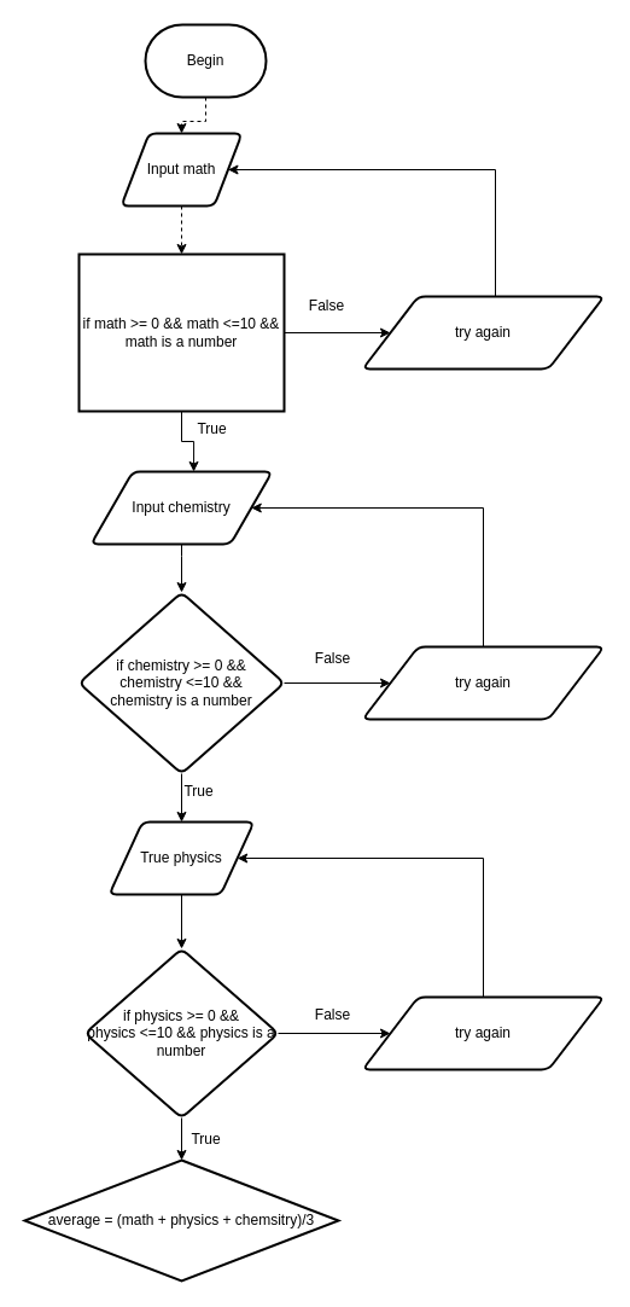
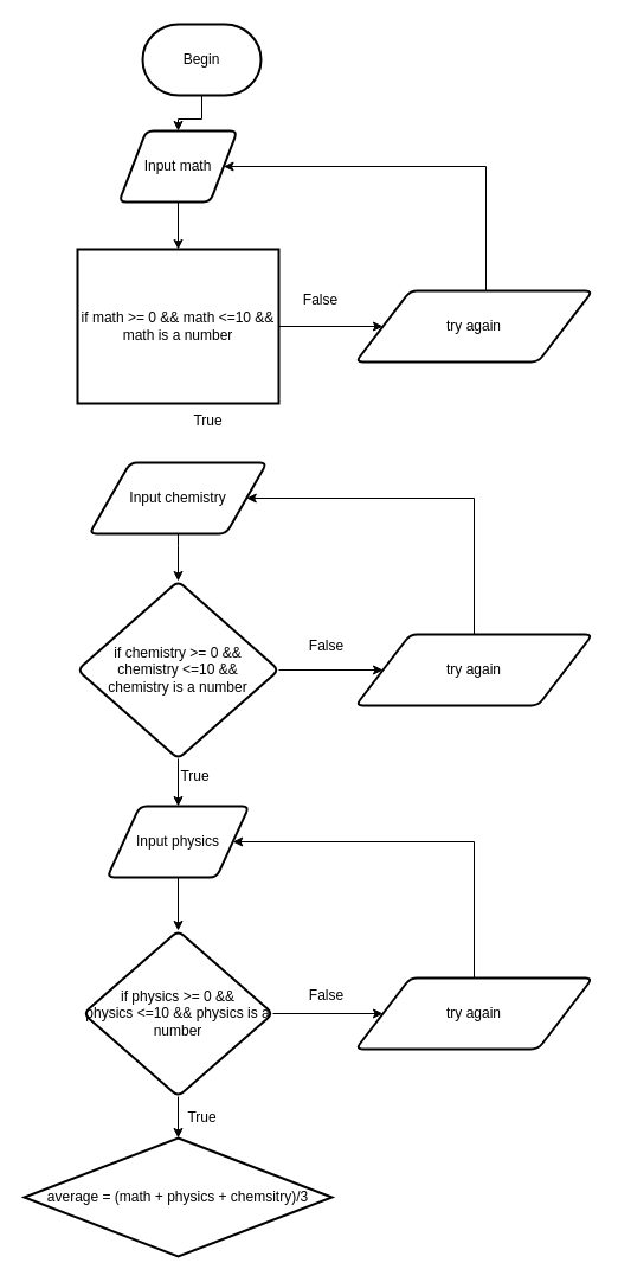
- <mxCell id="2" style="edgeStyle=orthogonalEdgeStyle;rounded=0;orthogonalLoop=1;jettySize=auto;html=1;exitX=0.5;exitY=1;exitDx=0;exitDy=0;exitPerimeter=0;dashed=1;" edge="1" parent="1" source="3" target="5"><mxGeometry relative="1" as="geometry" /></mxCell>
+ <mxCell id="2" style="edgeStyle=orthogonalEdgeStyle;rounded=0;orthogonalLoop=1;jettySize=auto;html=1;exitX=0.5;exitY=1;exitDx=0;exitDy=0;exitPerimeter=0;" edge="1" parent="1" source="3" target="5"><mxGeometry relative="1" as="geometry" /></mxCell>
- <mxCell id="4" style="edgeStyle=orthogonalEdgeStyle;rounded=0;orthogonalLoop=1;jettySize=auto;html=1;exitX=0.5;exitY=1;exitDx=0;exitDy=0;entryX=0.5;entryY=0;entryDx=0;entryDy=0;dashed=1;" edge="1" parent="1" source="5" target="11"><mxGeometry relative="1" as="geometry" /></mxCell>
+ <mxCell id="4" style="edgeStyle=orthogonalEdgeStyle;rounded=0;orthogonalLoop=1;jettySize=auto;html=1;exitX=0.5;exitY=1;exitDx=0;exitDy=0;entryX=0.5;entryY=0;entryDx=0;entryDy=0;" edge="1" parent="1" source="5" target="11"><mxGeometry relative="1" as="geometry" /></mxCell>
- <mxCell id="21" style="edgeStyle=orthogonalEdgeStyle;rounded=0;orthogonalLoop=1;jettySize=auto;html=1;exitX=0.5;exitY=1;exitDx=0;exitDy=0;entryX=0.567;entryY=0;entryDx=0;entryDy=0;entryPerimeter=0;" edge="1" parent="1" source="11" target="9"><mxGeometry relative="1" as="geometry" /></mxCell>
- <mxCell id="7" value="True physics" style="shape=parallelogram;html=1;strokeWidth=2;perimeter=parallelogramPerimeter;whiteSpace=wrap;rounded=1;arcSize=12;size=0.23;" vertex="1" parent="1"><mxGeometry x="90" y="680" width="120" height="60" as="geometry" /></mxCell>
+ <mxCell id="7" value="Input physics" style="shape=parallelogram;html=1;strokeWidth=2;perimeter=parallelogramPerimeter;whiteSpace=wrap;rounded=1;arcSize=12;size=0.23;" vertex="1" parent="1"><mxGeometry x="90" y="680" width="120" height="60" as="geometry" /></mxCell>
